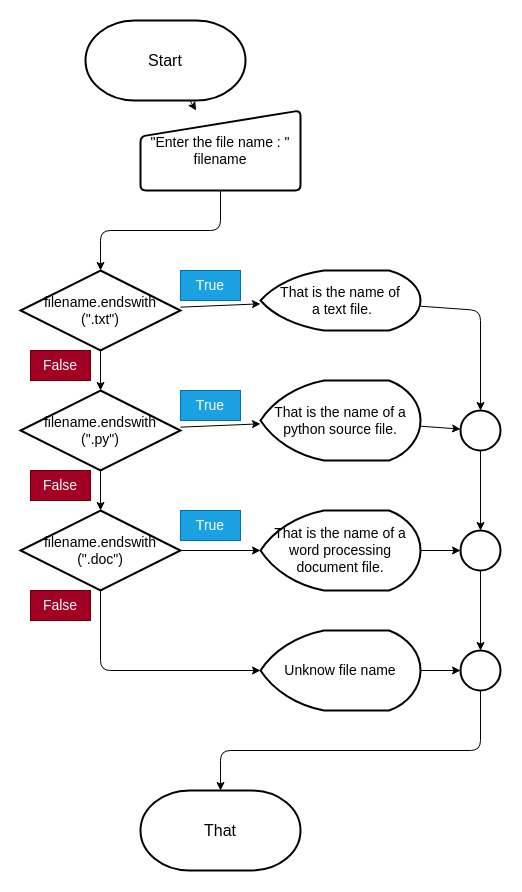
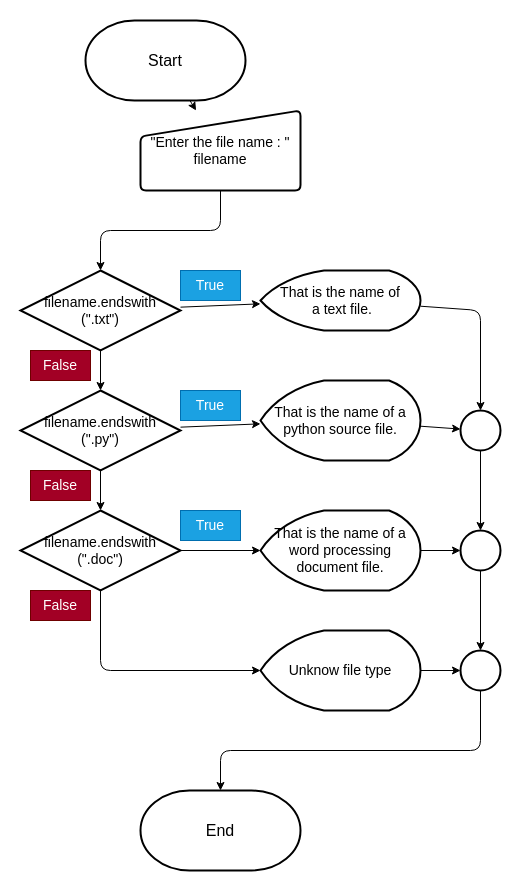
- <mxCell id="23" value="Unknow file name" style="strokeWidth=2;html=1;shape=mxgraph.flowchart.display;whiteSpace=wrap;fontSize=14;" vertex="1" parent="1"><mxGeometry x="260" y="630" width="160" height="80" as="geometry" /></mxCell>
+ <mxCell id="23" value="Unknow file type" style="strokeWidth=2;html=1;shape=mxgraph.flowchart.display;whiteSpace=wrap;fontSize=14;" vertex="1" parent="1"><mxGeometry x="260" y="630" width="160" height="80" as="geometry" /></mxCell>
- <mxCell id="4" value="&lt;font size=&quot;3&quot;&gt;That&lt;br&gt;&lt;/font&gt;" style="strokeWidth=2;html=1;shape=mxgraph.flowchart.terminator;whiteSpace=wrap;" vertex="1" parent="1"><mxGeometry x="140" y="790" width="160" height="80" as="geometry" /></mxCell>
+ <mxCell id="4" value="&lt;font size=&quot;3&quot;&gt;End&lt;br&gt;&lt;/font&gt;" style="strokeWidth=2;html=1;shape=mxgraph.flowchart.terminator;whiteSpace=wrap;" vertex="1" parent="1"><mxGeometry x="140" y="790" width="160" height="80" as="geometry" /></mxCell>
